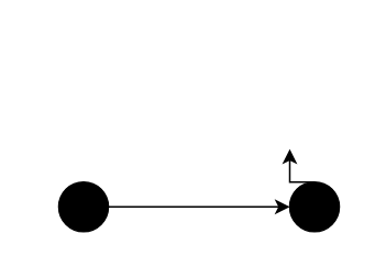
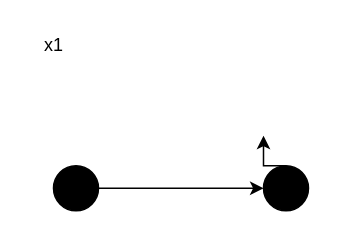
+ <mxCell id="3" value="x1" style="text;html=1;align=center;verticalAlign=middle;resizable=0;points=[];autosize=1;strokeColor=none;fillColor=none;" vertex="1" parent="1"><mxGeometry x="20" y="20" width="30" height="20" as="geometry" /></mxCell>
